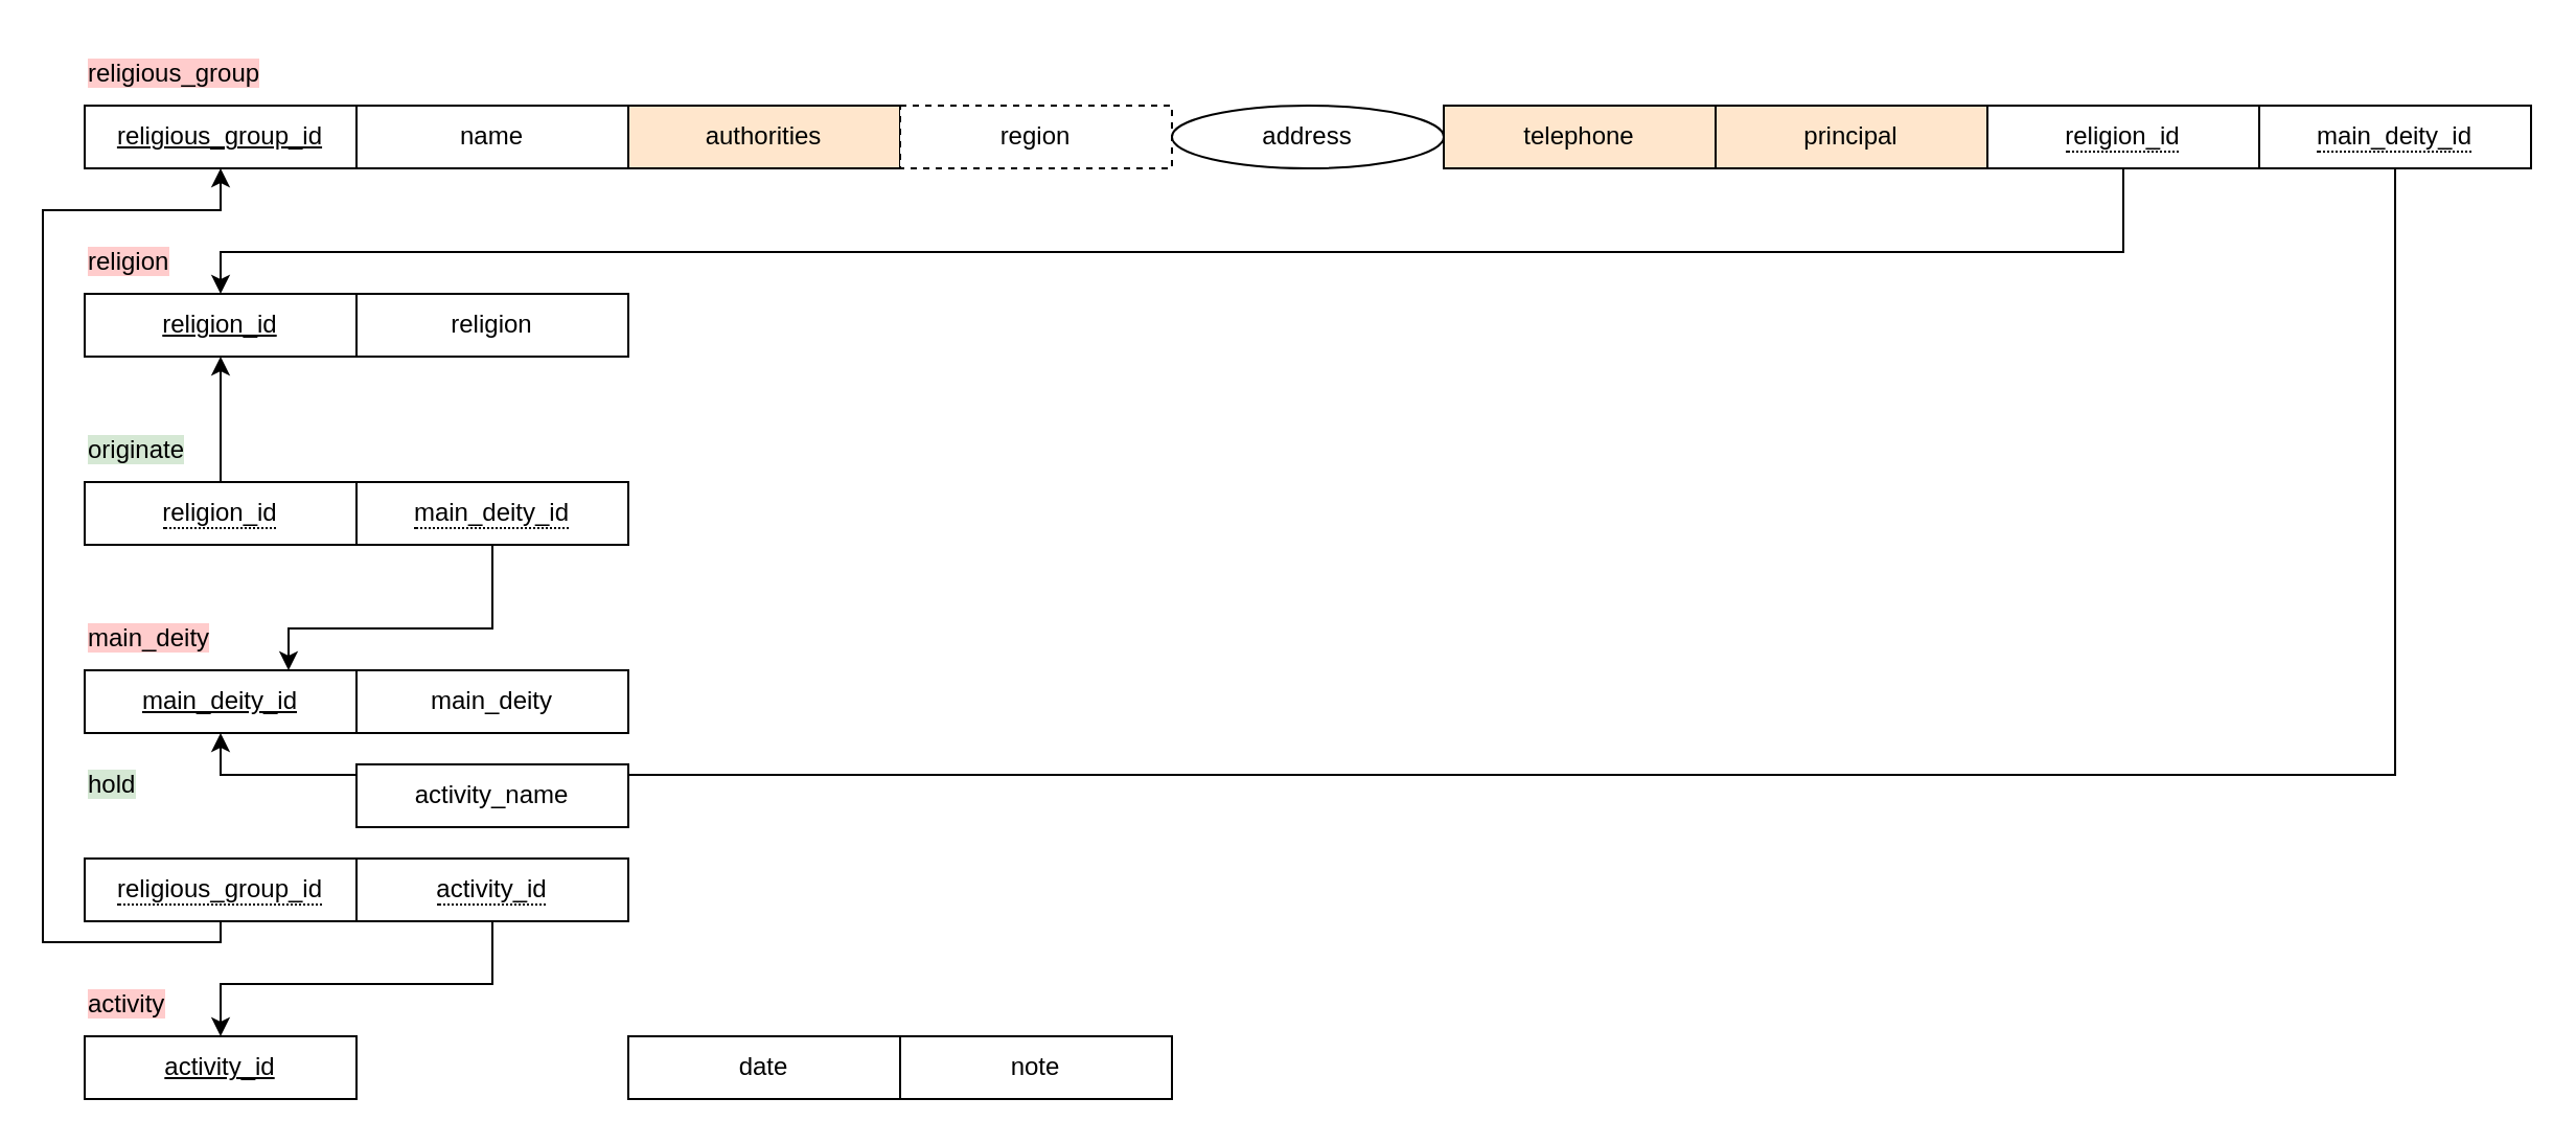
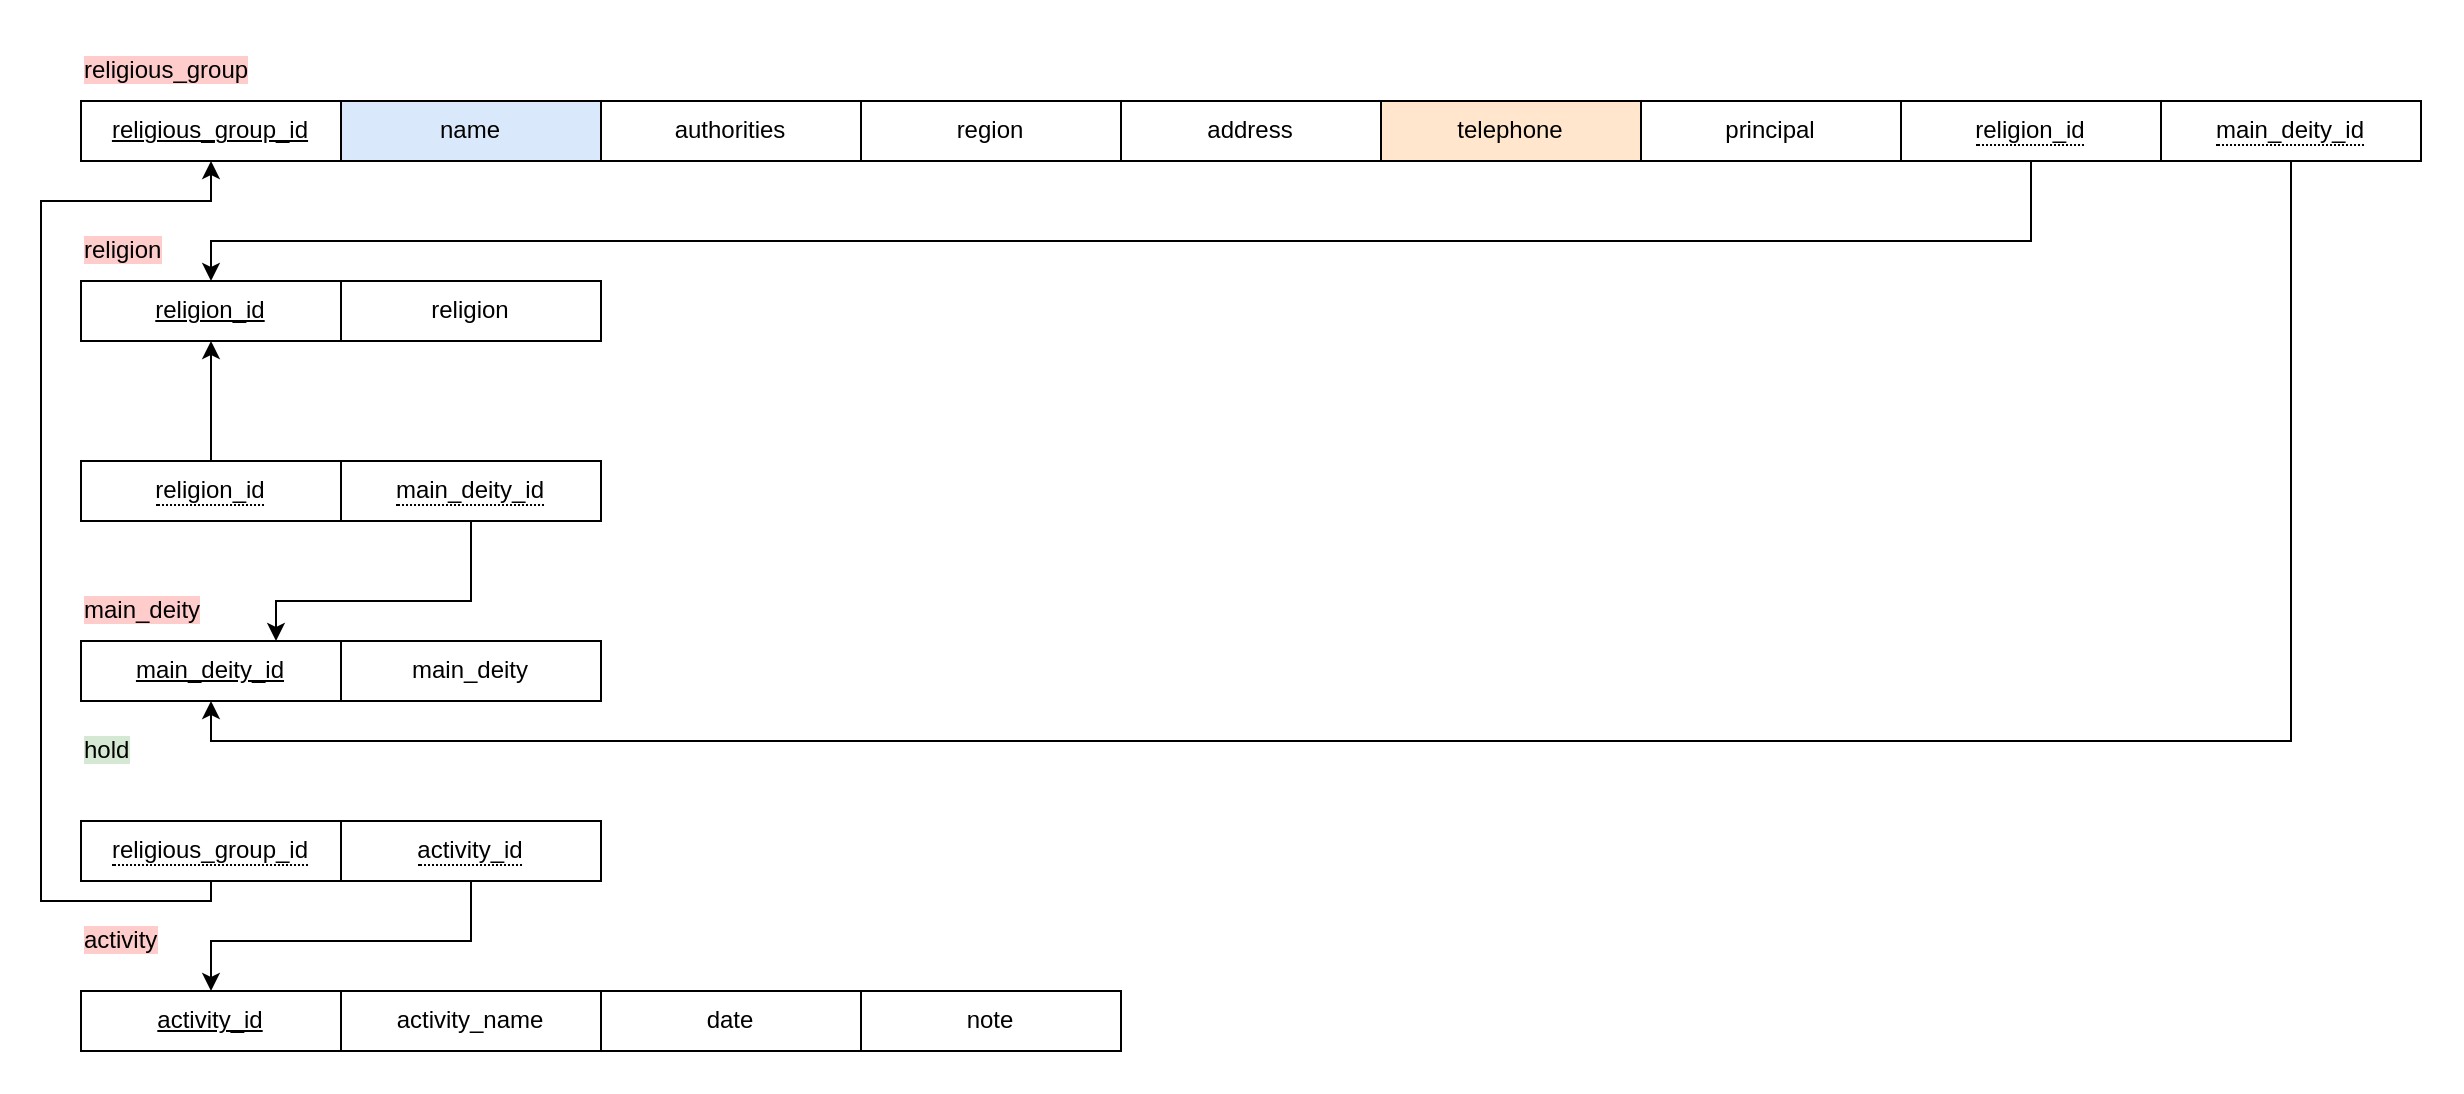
- <mxCell id="6" value="name" style="whiteSpace=wrap;html=1;align=center;" vertex="1" parent="1"><mxGeometry x="170" y="50" width="130" height="30" as="geometry" /></mxCell>
+ <mxCell id="6" value="name" style="whiteSpace=wrap;html=1;align=center;fillColor=#dae8fc;" vertex="1" parent="1"><mxGeometry x="170" y="50" width="130" height="30" as="geometry" /></mxCell>
- <mxCell id="16" value="authorities" style="whiteSpace=wrap;html=1;align=center;fillColor=#ffe6cc;" vertex="1" parent="1"><mxGeometry x="300" y="50" width="130" height="30" as="geometry" /></mxCell>
+ <mxCell id="16" value="authorities" style="whiteSpace=wrap;html=1;align=center;" vertex="1" parent="1"><mxGeometry x="300" y="50" width="130" height="30" as="geometry" /></mxCell>
- <mxCell id="17" value="region" style="whiteSpace=wrap;html=1;align=center;dashed=1;" vertex="1" parent="1"><mxGeometry x="430" y="50" width="130" height="30" as="geometry" /></mxCell>
+ <mxCell id="17" value="region" style="whiteSpace=wrap;html=1;align=center;" vertex="1" parent="1"><mxGeometry x="430" y="50" width="130" height="30" as="geometry" /></mxCell>
- <mxCell id="18" value="address" style="ellipse;whiteSpace=wrap;html=1;align=center;" vertex="1" parent="1"><mxGeometry x="560" y="50" width="130" height="30" as="geometry" /></mxCell>
+ <mxCell id="18" value="address" style="whiteSpace=wrap;html=1;align=center;" vertex="1" parent="1"><mxGeometry x="560" y="50" width="130" height="30" as="geometry" /></mxCell>
- <mxCell id="15" value="principal" style="whiteSpace=wrap;html=1;align=center;fillColor=#ffe6cc;" vertex="1" parent="1"><mxGeometry x="820" y="50" width="130" height="30" as="geometry" /></mxCell>
+ <mxCell id="15" value="principal" style="whiteSpace=wrap;html=1;align=center;" vertex="1" parent="1"><mxGeometry x="820" y="50" width="130" height="30" as="geometry" /></mxCell>
- <mxCell id="14" value="&lt;span style=&quot;background-color: rgb(213, 232, 212);&quot;&gt;originate&lt;/span&gt;" style="text;html=1;align=left;verticalAlign=middle;resizable=0;points=[];autosize=1;strokeColor=none;fillColor=none;" vertex="1" parent="1"><mxGeometry x="40" y="200" width="70" height="30" as="geometry" /></mxCell>
- <mxCell id="33" value="activity_name" style="whiteSpace=wrap;html=1;align=center;" vertex="1" parent="1"><mxGeometry x="170" y="365" width="130" height="30" as="geometry" /></mxCell>
+ <mxCell id="33" value="activity_name" style="whiteSpace=wrap;html=1;align=center;" vertex="1" parent="1"><mxGeometry x="170" y="495" width="130" height="30" as="geometry" /></mxCell>
- <mxCell id="10" value="&lt;span style=&quot;background-color: rgb(255, 204, 204);&quot;&gt;activity&lt;/span&gt;" style="text;html=1;align=left;verticalAlign=middle;resizable=0;points=[];autosize=1;strokeColor=none;fillColor=none;" vertex="1" parent="1"><mxGeometry x="40" y="465" width="60" height="30" as="geometry" /></mxCell>
+ <mxCell id="10" value="&lt;span style=&quot;background-color: rgb(255, 204, 204);&quot;&gt;activity&lt;/span&gt;" style="text;html=1;align=left;verticalAlign=middle;resizable=0;points=[];autosize=1;strokeColor=none;fillColor=none;" vertex="1" parent="1"><mxGeometry x="40" y="455" width="60" height="30" as="geometry" /></mxCell>
